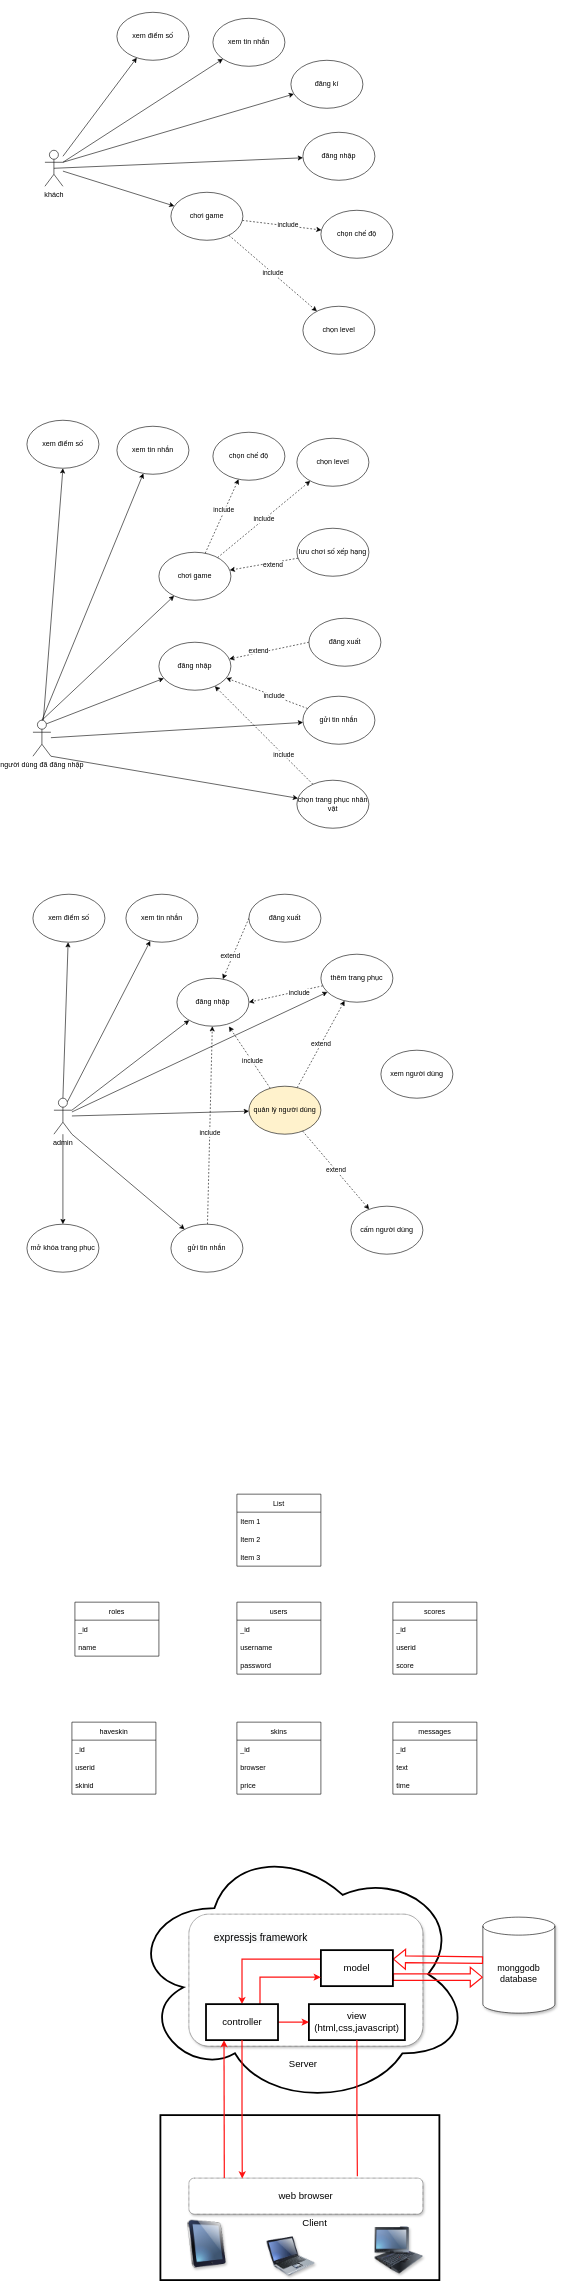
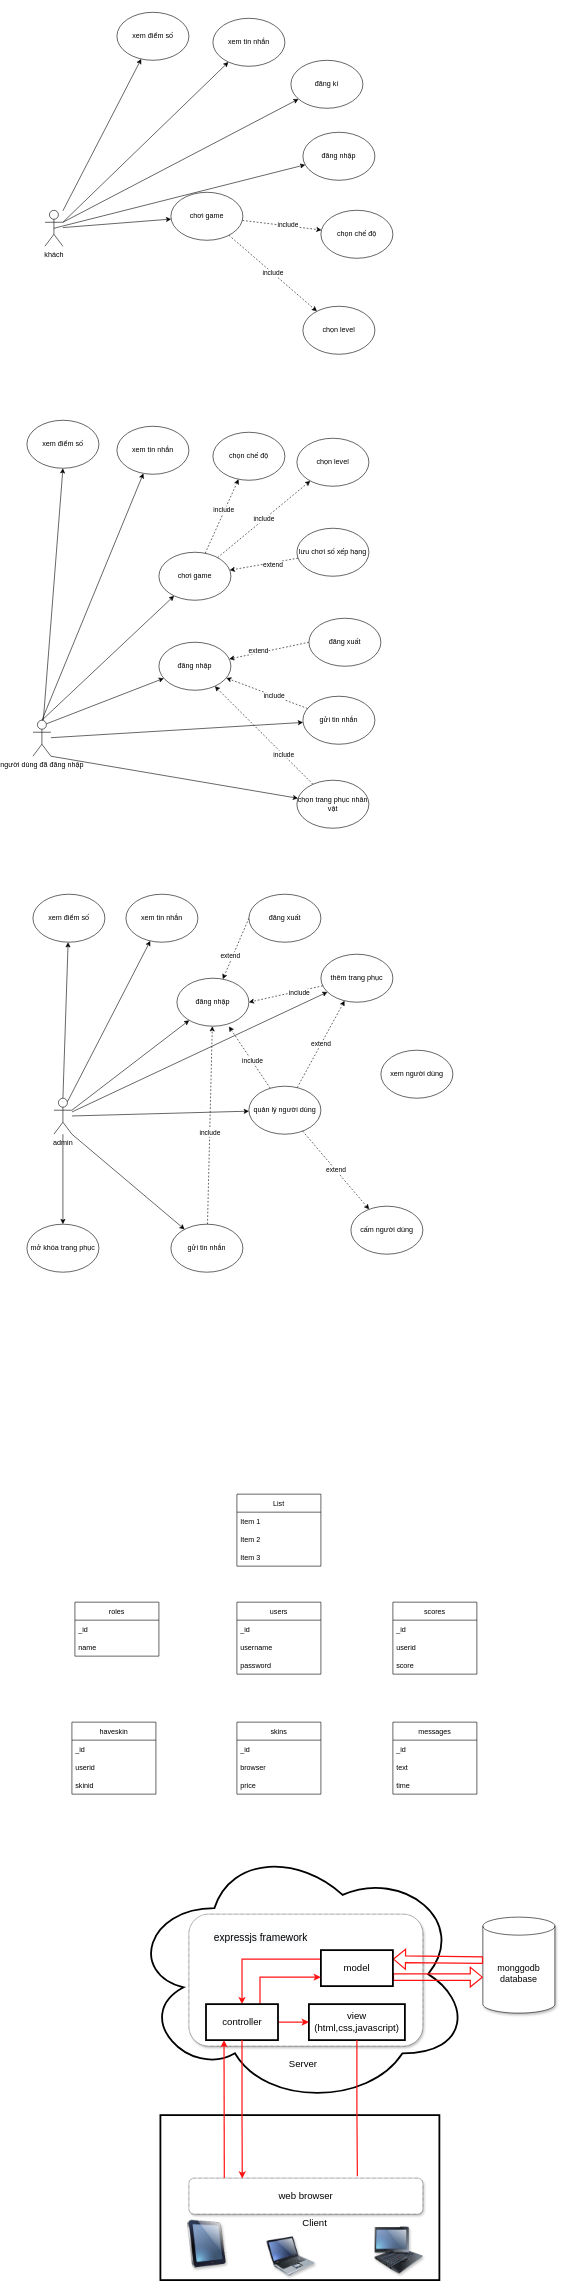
- <mxCell id="6" value="khách" style="shape=umlActor;verticalLabelPosition=bottom;verticalAlign=top;html=1;outlineConnect=0;" parent="1" vertex="1"><mxGeometry x="50" y="250" width="30" height="60" as="geometry" /></mxCell>
+ <mxCell id="6" value="khách" style="shape=umlActor;verticalLabelPosition=bottom;verticalAlign=top;html=1;outlineConnect=0;" parent="1" vertex="1"><mxGeometry x="50" y="350" width="30" height="60" as="geometry" /></mxCell>
- <mxCell id="44" value="quản lý người dùng" style="ellipse;whiteSpace=wrap;html=1;fillColor=#fff2cc;" parent="1" vertex="1"><mxGeometry x="390" y="1810" width="120" height="80" as="geometry" /></mxCell>
+ <mxCell id="44" value="quản lý người dùng" style="ellipse;whiteSpace=wrap;html=1;" parent="1" vertex="1"><mxGeometry x="390" y="1810" width="120" height="80" as="geometry" /></mxCell>
